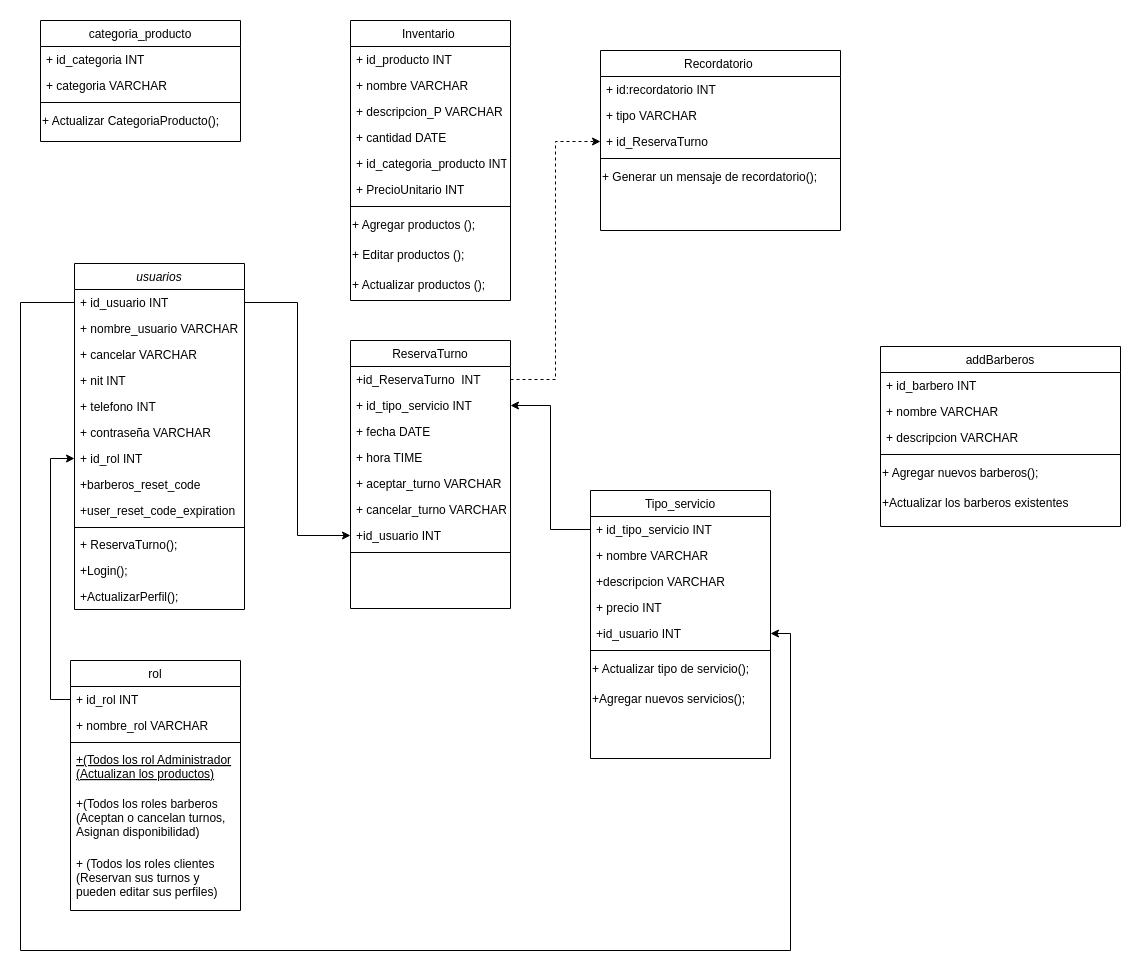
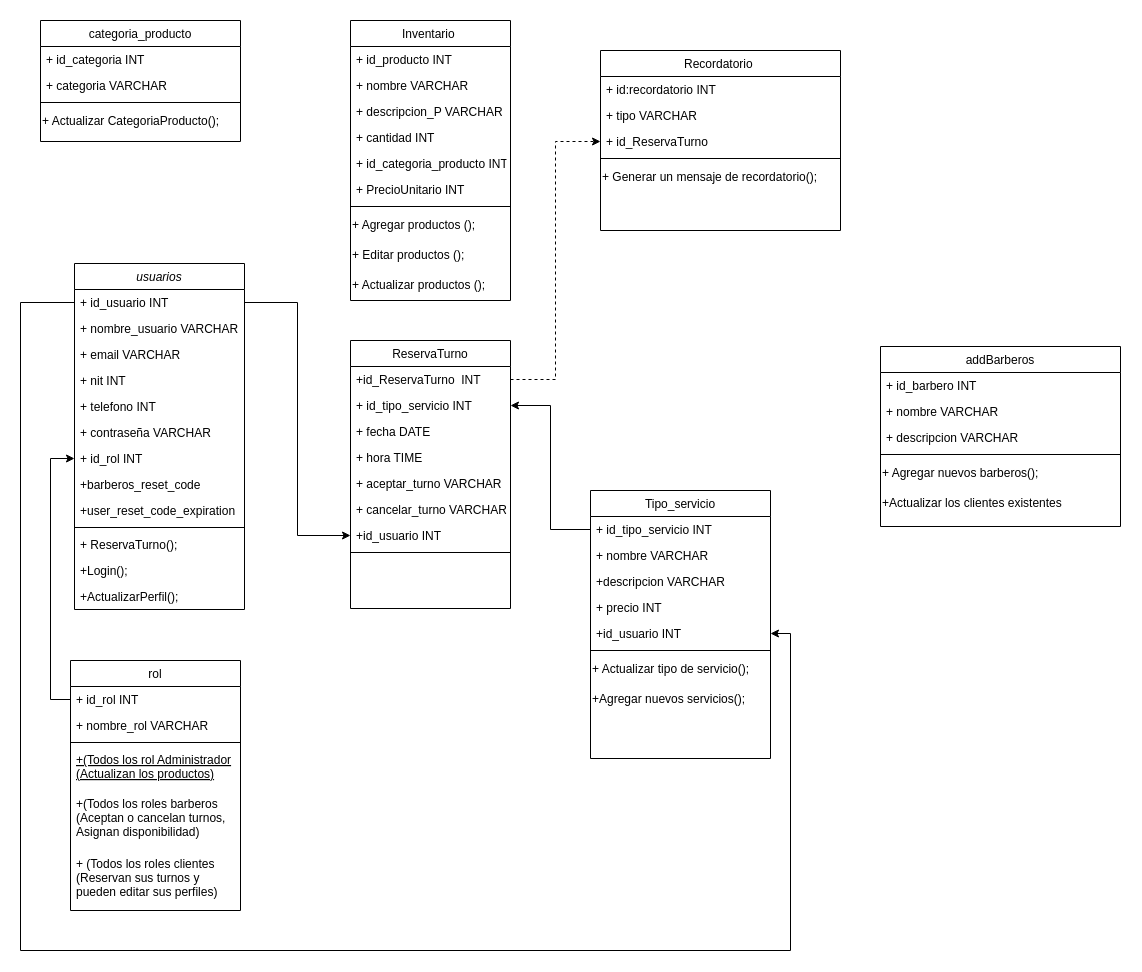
- <mxCell id="65" value="+ cantidad DATE" style="text;align=left;verticalAlign=top;spacingLeft=4;spacingRight=4;overflow=hidden;rotatable=0;points=[[0,0.5],[1,0.5]];portConstraint=eastwest;rounded=0;shadow=0;html=0;" vertex="1" parent="61"><mxGeometry y="104" width="160" height="26" as="geometry" /></mxCell>
+ <mxCell id="65" value="+ cantidad INT" style="text;align=left;verticalAlign=top;spacingLeft=4;spacingRight=4;overflow=hidden;rotatable=0;points=[[0,0.5],[1,0.5]];portConstraint=eastwest;rounded=0;shadow=0;html=0;" vertex="1" parent="61"><mxGeometry y="104" width="160" height="26" as="geometry" /></mxCell>
- <mxCell id="5" value="+ cancelar VARCHAR" style="text;align=left;verticalAlign=top;spacingLeft=4;spacingRight=4;overflow=hidden;rotatable=0;points=[[0,0.5],[1,0.5]];portConstraint=eastwest;rounded=0;shadow=0;html=0;" parent="2" vertex="1"><mxGeometry y="78" width="170" height="26" as="geometry" /></mxCell>
+ <mxCell id="5" value="+ email VARCHAR" style="text;align=left;verticalAlign=top;spacingLeft=4;spacingRight=4;overflow=hidden;rotatable=0;points=[[0,0.5],[1,0.5]];portConstraint=eastwest;rounded=0;shadow=0;html=0;" parent="2" vertex="1"><mxGeometry y="78" width="170" height="26" as="geometry" /></mxCell>
- <mxCell id="60" value="+Actualizar los barberos existentes" style="text;html=1;align=left;verticalAlign=middle;resizable=0;points=[];autosize=1;strokeColor=none;fillColor=none;" vertex="1" parent="54"><mxGeometry y="142" width="240" height="30" as="geometry" /></mxCell>
+ <mxCell id="60" value="+Actualizar los clientes existentes" style="text;html=1;align=left;verticalAlign=middle;resizable=0;points=[];autosize=1;strokeColor=none;fillColor=none;" vertex="1" parent="54"><mxGeometry y="142" width="240" height="30" as="geometry" /></mxCell>
